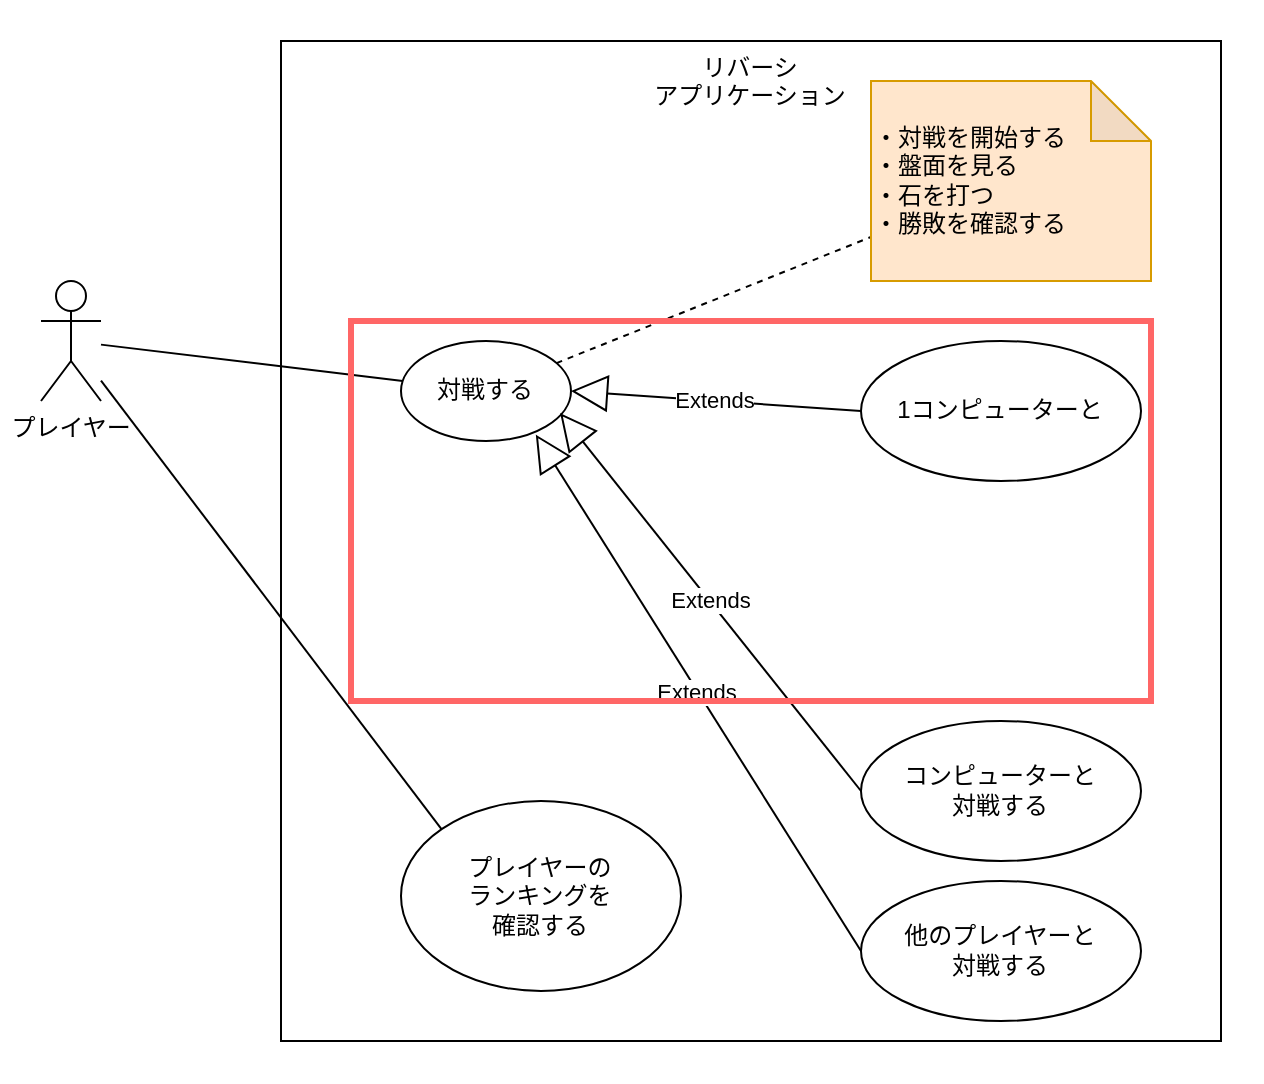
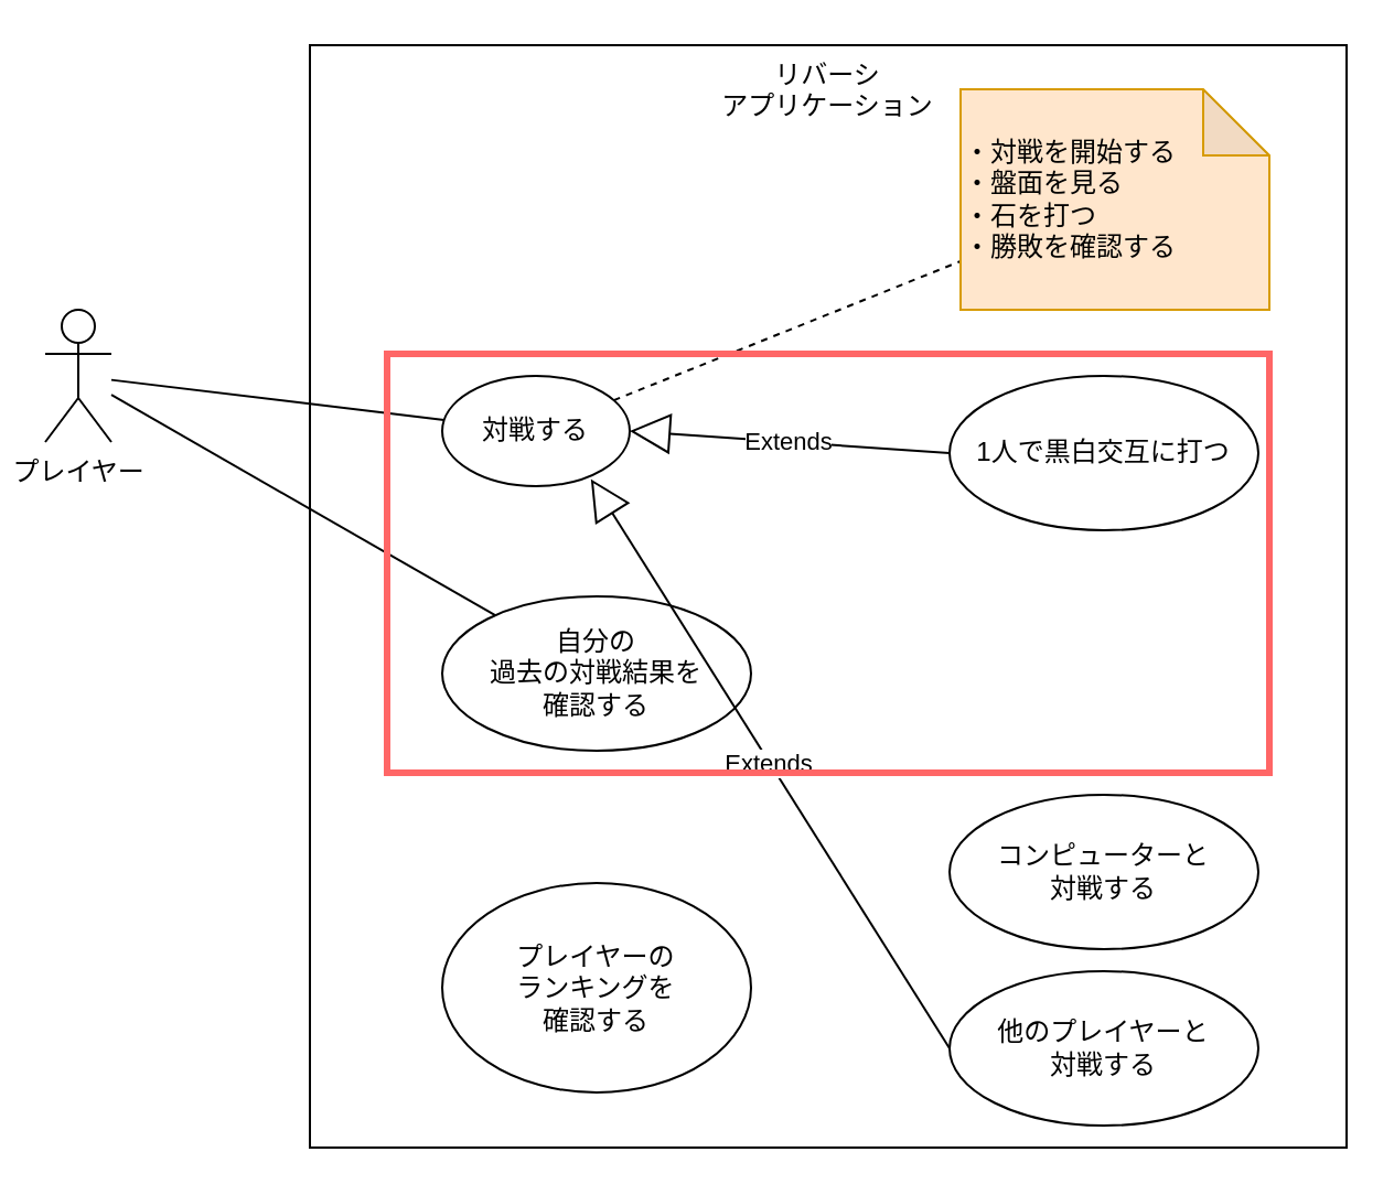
- <mxCell id="11" value="1コンピューターと" style="ellipse;whiteSpace=wrap;html=1;fillColor=default;" vertex="1" parent="1"><mxGeometry x="430" y="170" width="140" height="70" as="geometry" /></mxCell>
+ <mxCell id="11" value="1人で黒白交互に打つ" style="ellipse;whiteSpace=wrap;html=1;fillColor=default;" vertex="1" parent="1"><mxGeometry x="430" y="170" width="140" height="70" as="geometry" /></mxCell>
+ <mxCell id="4" style="edgeStyle=none;html=1;endArrow=none;endFill=0;" edge="1" parent="1" source="6" target="10"><mxGeometry relative="1" as="geometry" /></mxCell>
- <mxCell id="5" style="edgeStyle=none;html=1;entryX=0;entryY=0;entryDx=0;entryDy=0;endArrow=none;endFill=0;" edge="1" parent="1" source="6" target="17"><mxGeometry relative="1" as="geometry" /></mxCell>
+ <mxCell id="10" value="自分の&lt;br&gt;過去の対戦結果を&lt;br&gt;確認する" style="ellipse;whiteSpace=wrap;html=1;fillColor=default;" vertex="1" parent="1"><mxGeometry x="200" y="270" width="140" height="70" as="geometry" /></mxCell>
- <mxCell id="15" value="Extends" style="endArrow=block;endSize=16;endFill=0;html=1;exitX=0;exitY=0.5;exitDx=0;exitDy=0;entryX=0.936;entryY=0.721;entryDx=0;entryDy=0;entryPerimeter=0;" edge="1" parent="1" source="12" target="8"><mxGeometry width="160" relative="1" as="geometry"><mxPoint x="380" y="265" as="sourcePoint" /><mxPoint x="350" y="215" as="targetPoint" /></mxGeometry></mxCell>
